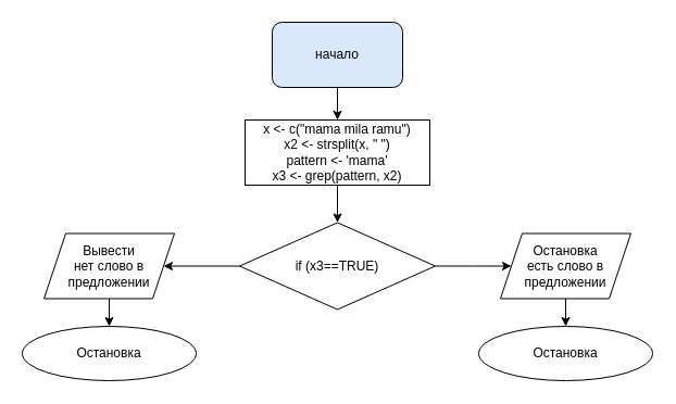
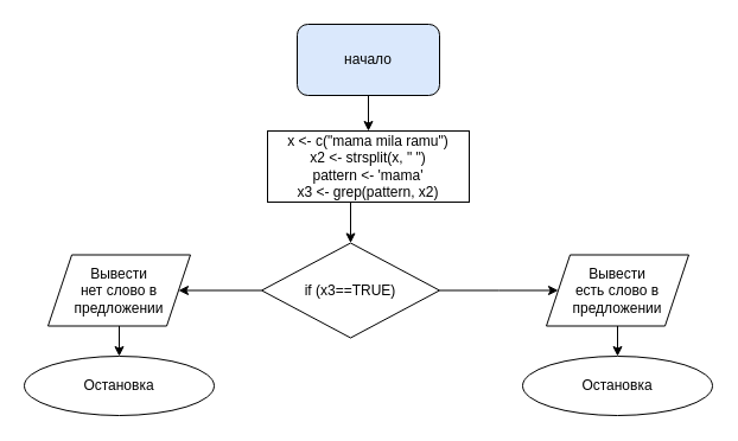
- <mxCell id="7" value="if (x3==TRUE)" style="rhombus;whiteSpace=wrap;html=1;" parent="1" vertex="1"><mxGeometry x="220" y="204.5" width="180" height="80" as="geometry" /></mxCell>
+ <mxCell id="7" value="if (x3==TRUE)" style="rhombus;whiteSpace=wrap;html=1;" parent="1" vertex="1"><mxGeometry x="220" y="204.5" width="150" height="80" as="geometry" /></mxCell>
- <mxCell id="12" value="Остановка&lt;br&gt;есть слово в предложении" style="shape=parallelogram;perimeter=parallelogramPerimeter;whiteSpace=wrap;html=1;fixedSize=1;" parent="1" vertex="1"><mxGeometry x="460" y="214.5" width="120" height="60" as="geometry" /></mxCell>
+ <mxCell id="12" value="Вывести&lt;br&gt;есть слово в предложении" style="shape=parallelogram;perimeter=parallelogramPerimeter;whiteSpace=wrap;html=1;fixedSize=1;" parent="1" vertex="1"><mxGeometry x="460" y="214.5" width="120" height="60" as="geometry" /></mxCell>
